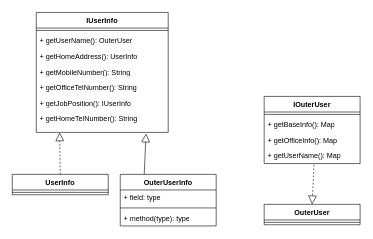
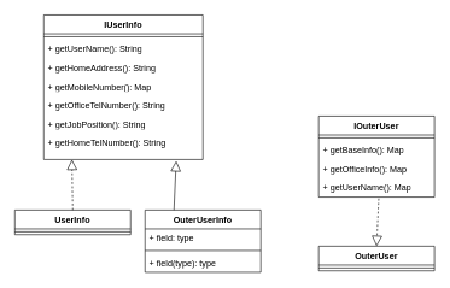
- <mxCell id="4" value="+ getUserName(): OuterUser" style="text;strokeColor=none;fillColor=none;align=left;verticalAlign=top;spacingLeft=4;spacingRight=4;overflow=hidden;rotatable=0;points=[[0,0.5],[1,0.5]];portConstraint=eastwest;whiteSpace=wrap;html=1;" vertex="1" parent="2"><mxGeometry y="34" width="220" height="26" as="geometry" /></mxCell>
+ <mxCell id="4" value="+ getUserName(): String" style="text;strokeColor=none;fillColor=none;align=left;verticalAlign=top;spacingLeft=4;spacingRight=4;overflow=hidden;rotatable=0;points=[[0,0.5],[1,0.5]];portConstraint=eastwest;whiteSpace=wrap;html=1;" vertex="1" parent="2"><mxGeometry y="34" width="220" height="26" as="geometry" /></mxCell>
- <mxCell id="5" value="+ getHomeAddress(): UserInfo" style="text;strokeColor=none;fillColor=none;align=left;verticalAlign=top;spacingLeft=4;spacingRight=4;overflow=hidden;rotatable=0;points=[[0,0.5],[1,0.5]];portConstraint=eastwest;whiteSpace=wrap;html=1;" vertex="1" parent="2"><mxGeometry y="60" width="220" height="26" as="geometry" /></mxCell>
+ <mxCell id="5" value="+ getHomeAddress(): String" style="text;strokeColor=none;fillColor=none;align=left;verticalAlign=top;spacingLeft=4;spacingRight=4;overflow=hidden;rotatable=0;points=[[0,0.5],[1,0.5]];portConstraint=eastwest;whiteSpace=wrap;html=1;" vertex="1" parent="2"><mxGeometry y="60" width="220" height="26" as="geometry" /></mxCell>
- <mxCell id="6" value="+ getMobileNumber(): String" style="text;strokeColor=none;fillColor=none;align=left;verticalAlign=top;spacingLeft=4;spacingRight=4;overflow=hidden;rotatable=0;points=[[0,0.5],[1,0.5]];portConstraint=eastwest;whiteSpace=wrap;html=1;" vertex="1" parent="2"><mxGeometry y="86" width="220" height="26" as="geometry" /></mxCell>
+ <mxCell id="6" value="+ getMobileNumber(): Map" style="text;strokeColor=none;fillColor=none;align=left;verticalAlign=top;spacingLeft=4;spacingRight=4;overflow=hidden;rotatable=0;points=[[0,0.5],[1,0.5]];portConstraint=eastwest;whiteSpace=wrap;html=1;" vertex="1" parent="2"><mxGeometry y="86" width="220" height="26" as="geometry" /></mxCell>
- <mxCell id="8" value="+ getJobPosition(): IUserInfo" style="text;strokeColor=none;fillColor=none;align=left;verticalAlign=top;spacingLeft=4;spacingRight=4;overflow=hidden;rotatable=0;points=[[0,0.5],[1,0.5]];portConstraint=eastwest;whiteSpace=wrap;html=1;" vertex="1" parent="2"><mxGeometry y="138" width="220" height="26" as="geometry" /></mxCell>
+ <mxCell id="8" value="+ getJobPosition(): String" style="text;strokeColor=none;fillColor=none;align=left;verticalAlign=top;spacingLeft=4;spacingRight=4;overflow=hidden;rotatable=0;points=[[0,0.5],[1,0.5]];portConstraint=eastwest;whiteSpace=wrap;html=1;" vertex="1" parent="2"><mxGeometry y="138" width="220" height="26" as="geometry" /></mxCell>
- <mxCell id="24" value="+ method(type): type" style="text;strokeColor=none;fillColor=none;align=left;verticalAlign=top;spacingLeft=4;spacingRight=4;overflow=hidden;rotatable=0;points=[[0,0.5],[1,0.5]];portConstraint=eastwest;whiteSpace=wrap;html=1;" vertex="1" parent="21"><mxGeometry y="60" width="160" height="26" as="geometry" /></mxCell>
+ <mxCell id="24" value="+ field(type): type" style="text;strokeColor=none;fillColor=none;align=left;verticalAlign=top;spacingLeft=4;spacingRight=4;overflow=hidden;rotatable=0;points=[[0,0.5],[1,0.5]];portConstraint=eastwest;whiteSpace=wrap;html=1;" vertex="1" parent="21"><mxGeometry y="60" width="160" height="26" as="geometry" /></mxCell>
